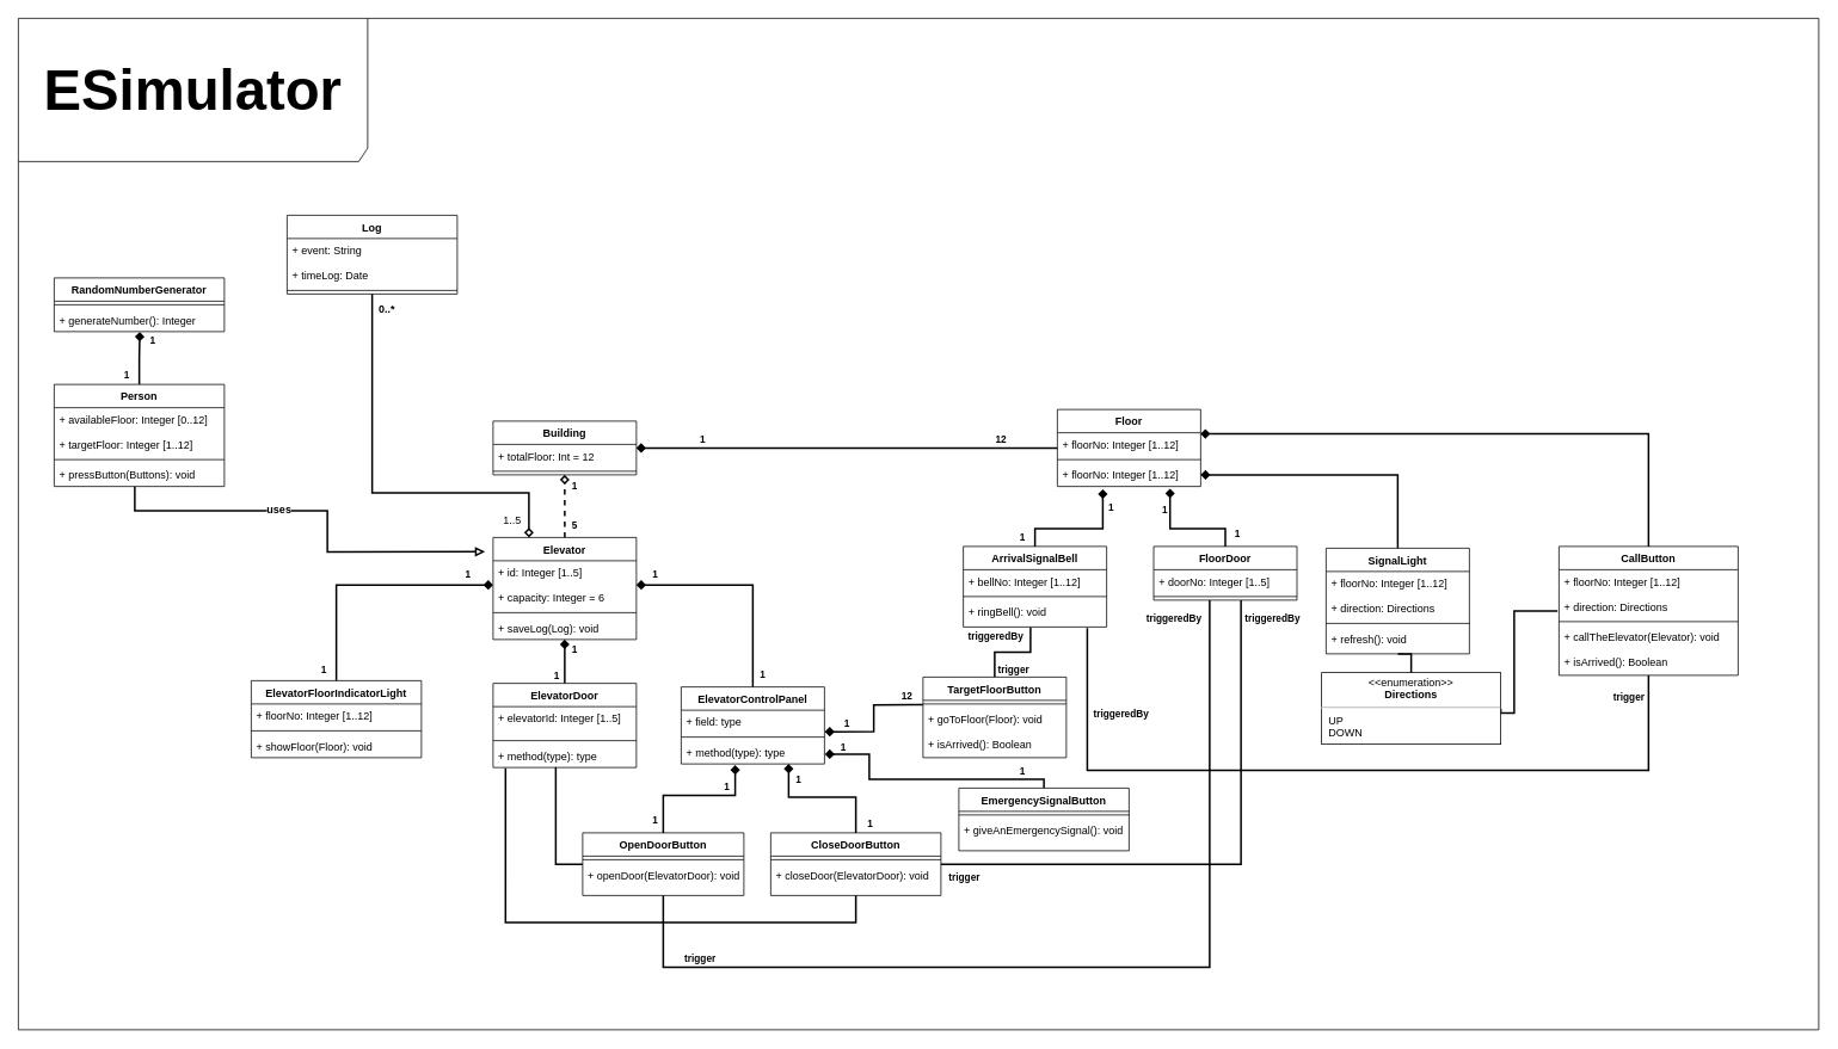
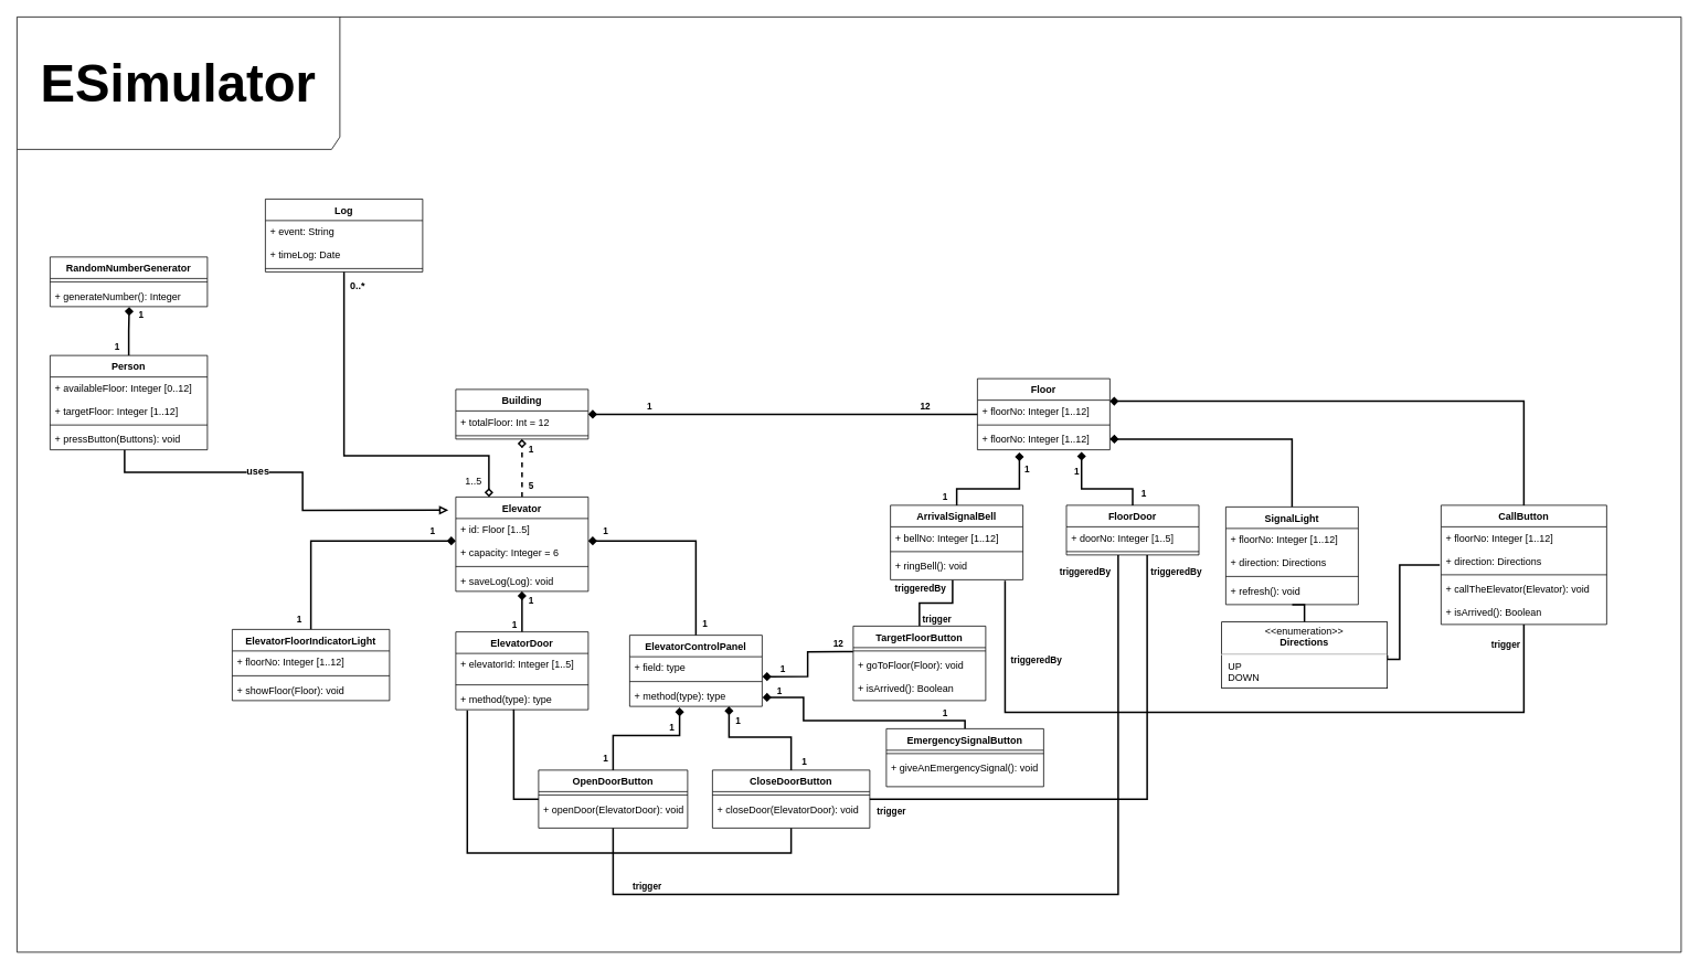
- <mxCell id="10" value="+ id: Integer [1..5]&#10;&#10;+ capacity: Integer = 6" style="text;strokeColor=none;fillColor=none;align=left;verticalAlign=top;spacingLeft=4;spacingRight=4;overflow=hidden;rotatable=0;points=[[0,0.5],[1,0.5]];portConstraint=eastwest;" vertex="1" parent="9"><mxGeometry y="26" width="160" height="54" as="geometry" /></mxCell>
+ <mxCell id="10" value="+ id: Floor [1..5]&#10;&#10;+ capacity: Integer = 6" style="text;strokeColor=none;fillColor=none;align=left;verticalAlign=top;spacingLeft=4;spacingRight=4;overflow=hidden;rotatable=0;points=[[0,0.5],[1,0.5]];portConstraint=eastwest;" vertex="1" parent="9"><mxGeometry y="26" width="160" height="54" as="geometry" /></mxCell>
